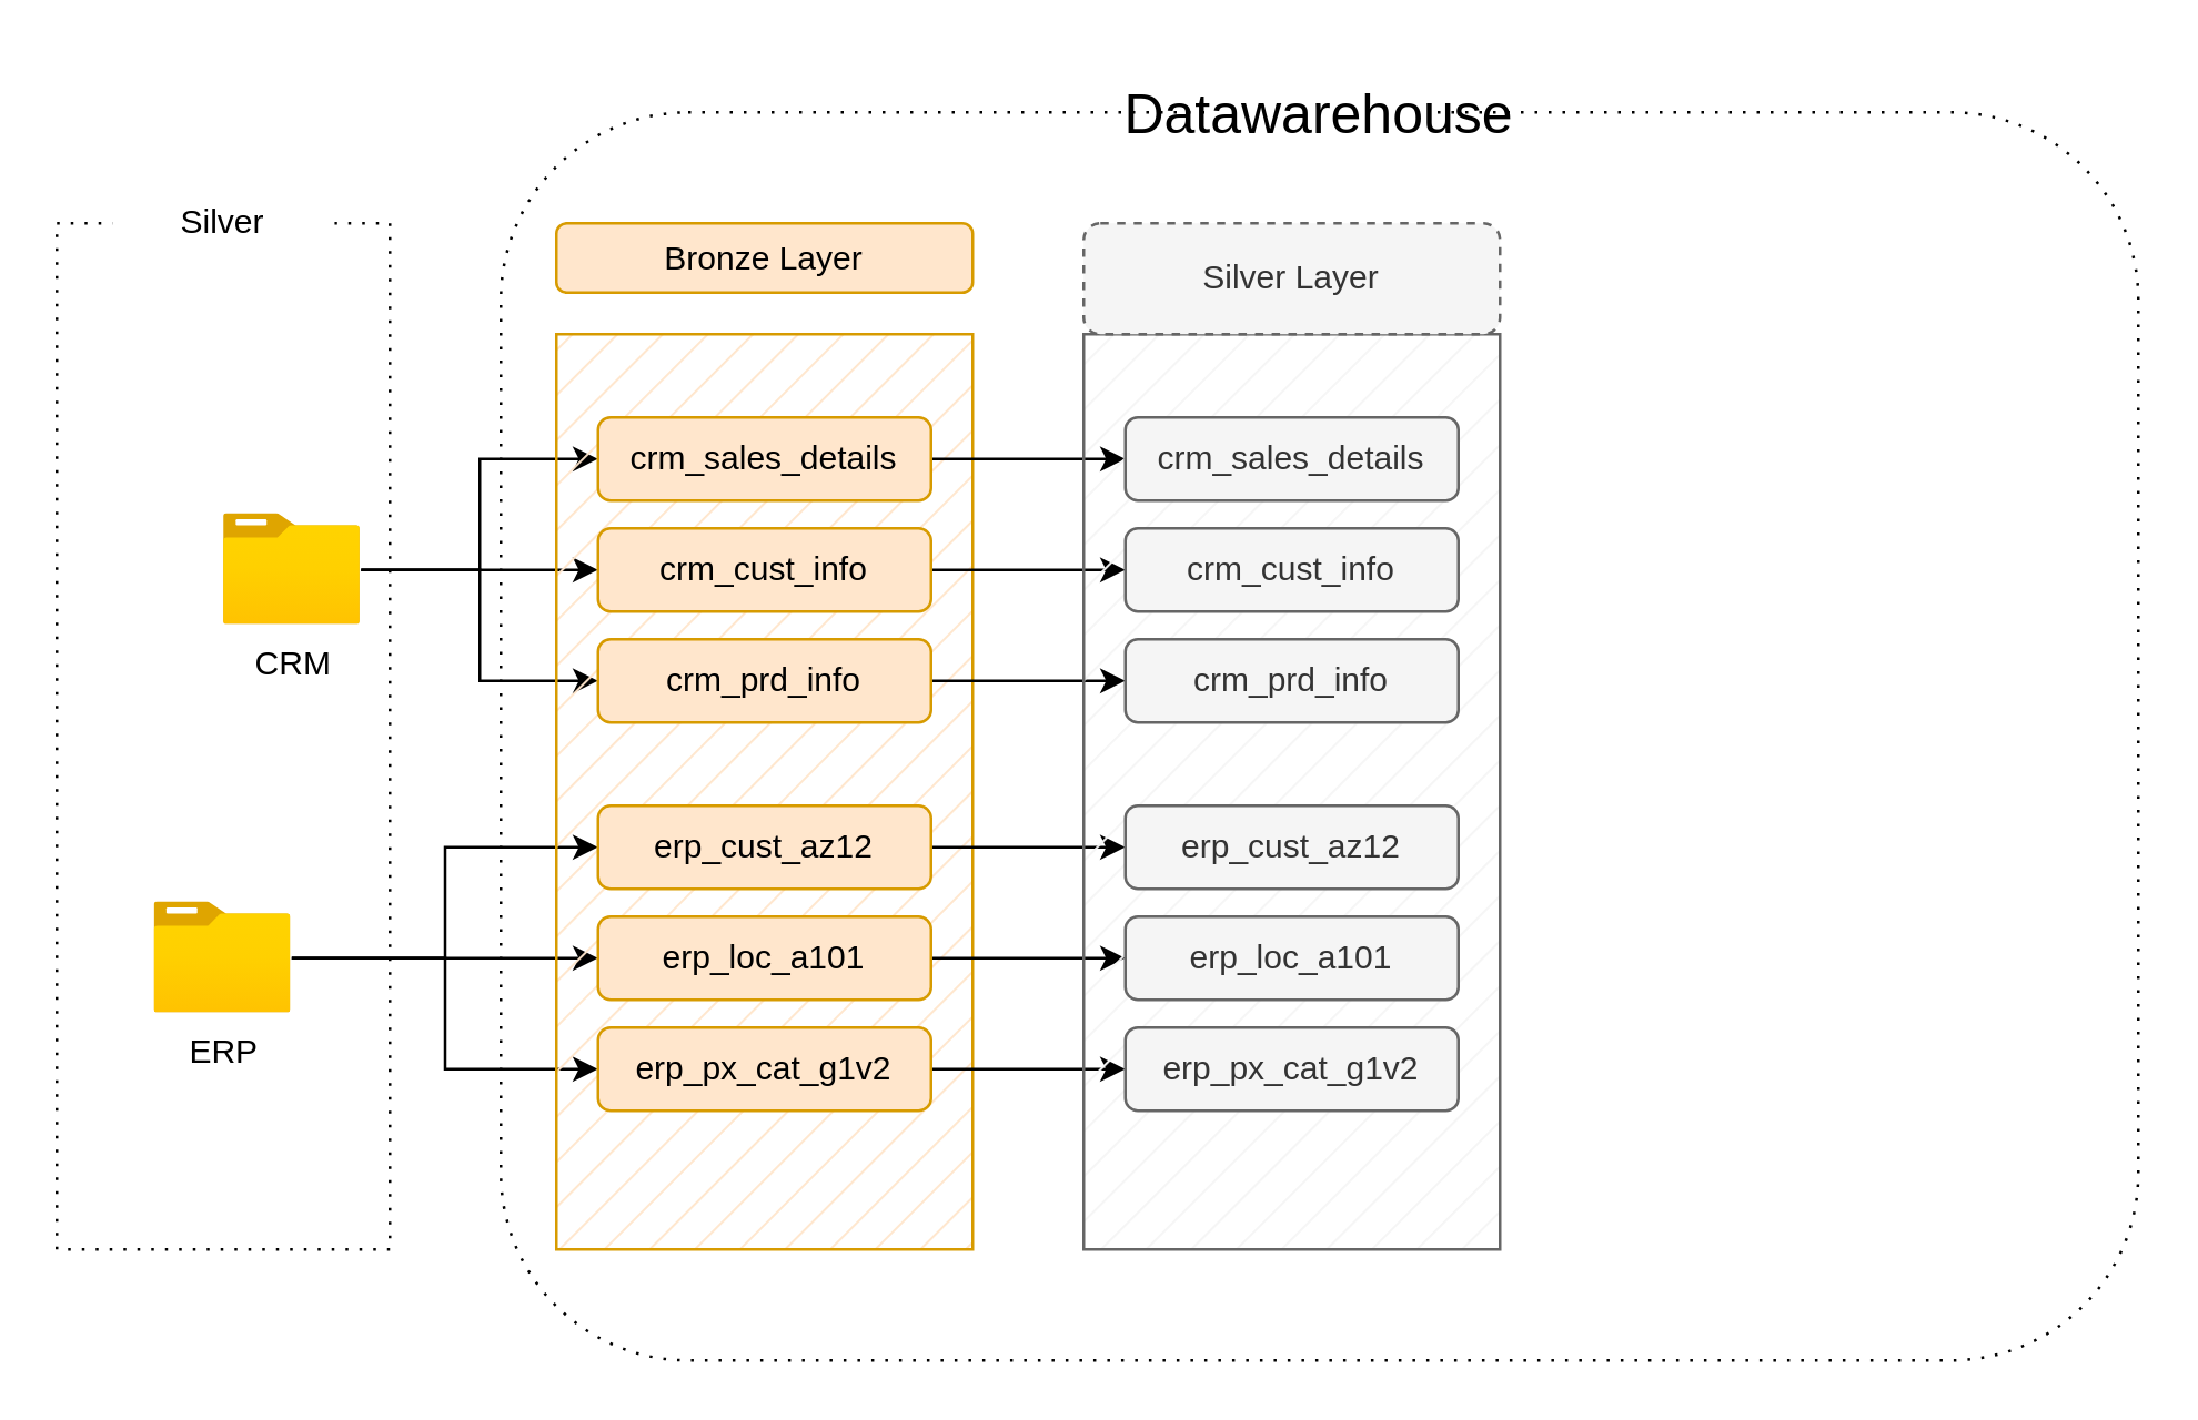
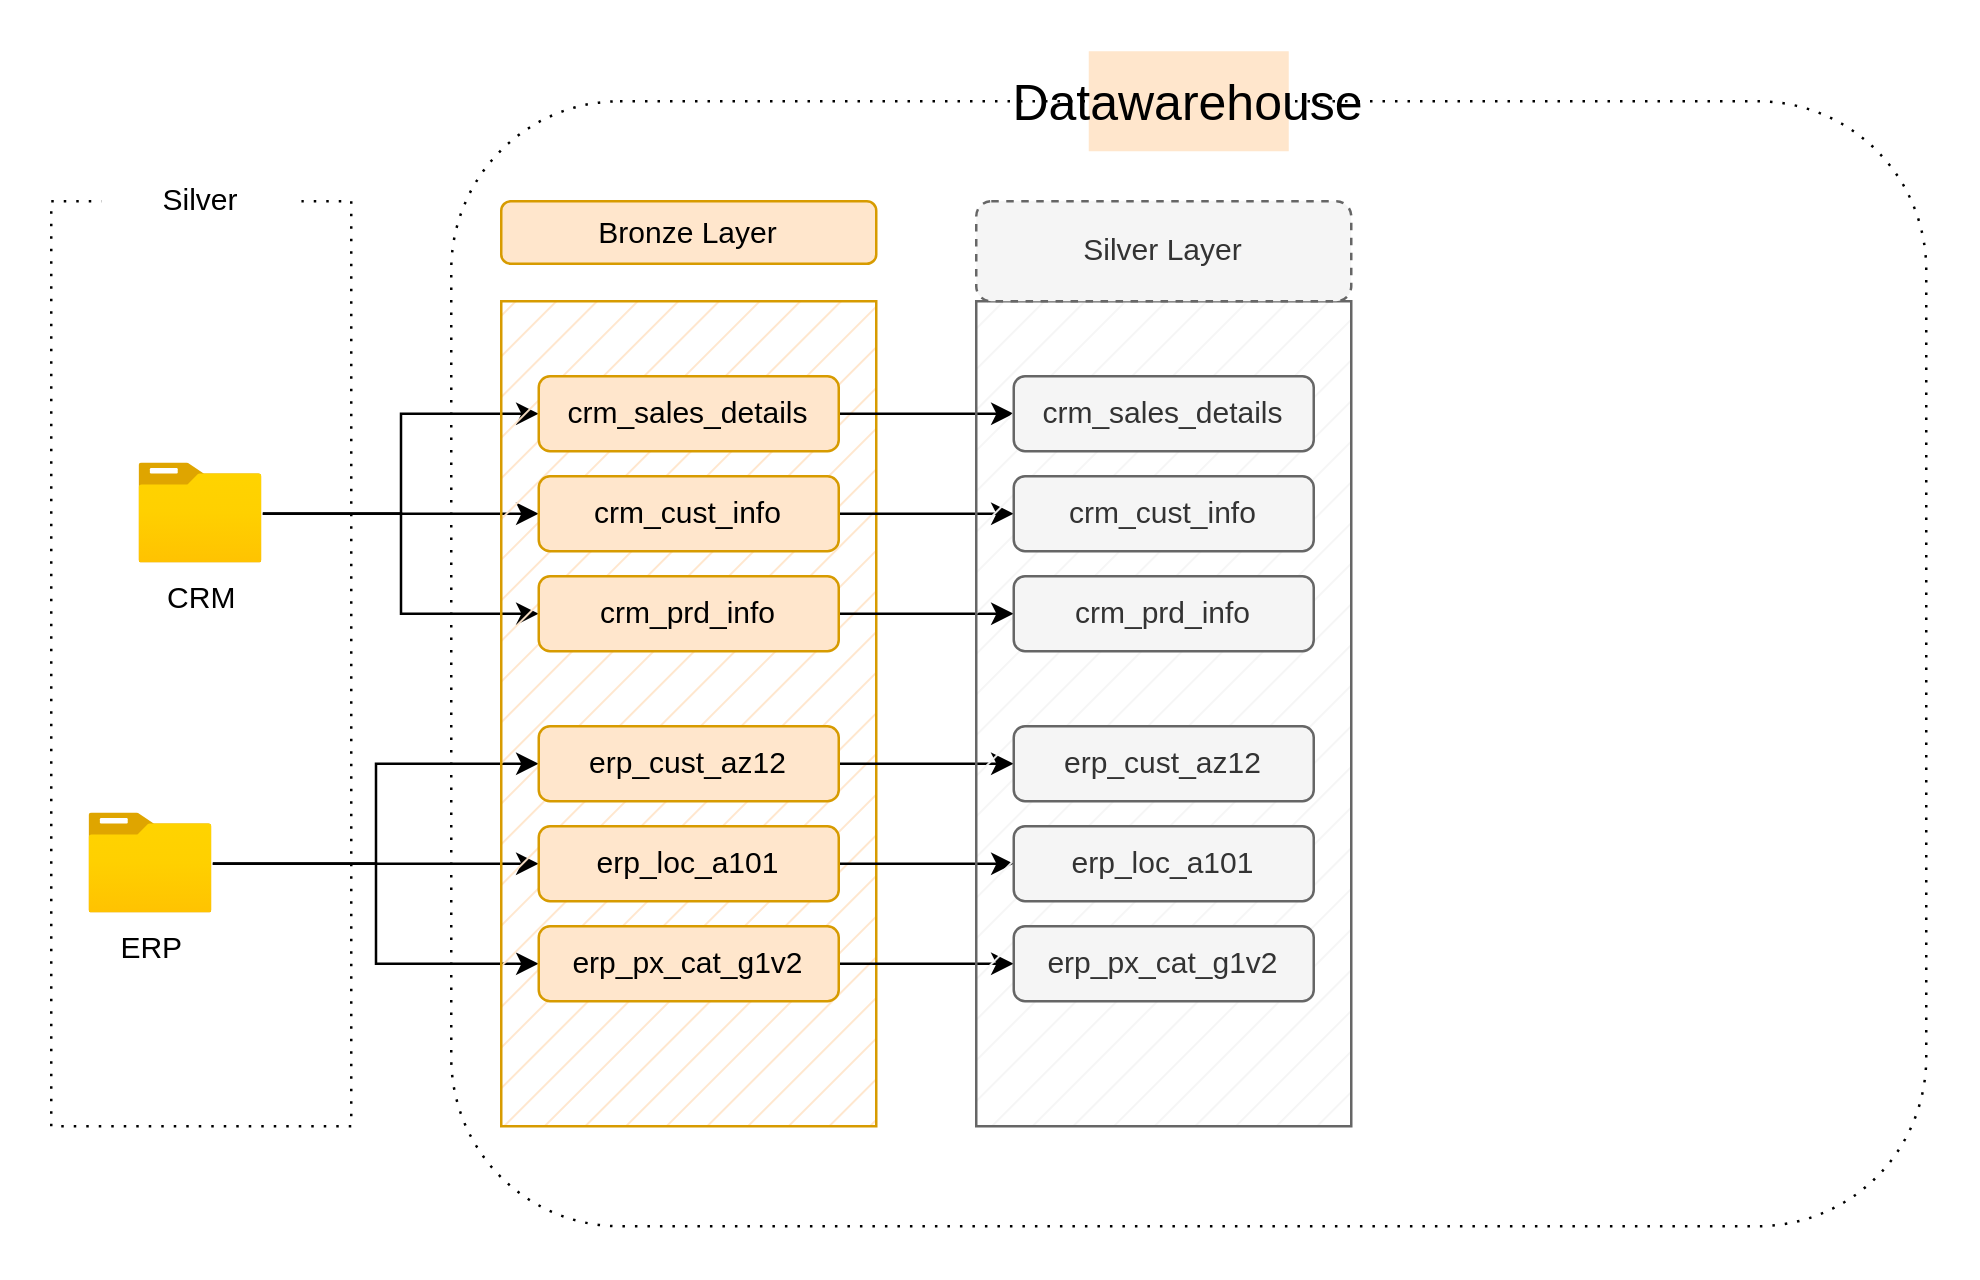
- <mxCell id="35" value="&lt;font style=&quot;font-size: 20px;&quot;&gt;Datawarehouse&lt;/font&gt;" style="rounded=0;whiteSpace=wrap;html=1;strokeColor=none;" vertex="1" parent="1"><mxGeometry x="435" y="20" width="80" height="40" as="geometry" /></mxCell>
+ <mxCell id="35" value="&lt;font style=&quot;font-size: 20px;&quot;&gt;Datawarehouse&lt;/font&gt;" style="rounded=0;whiteSpace=wrap;html=1;strokeColor=none;fillColor=#ffe6cc;" vertex="1" parent="1"><mxGeometry x="435" y="20" width="80" height="40" as="geometry" /></mxCell>
- <mxCell id="7" value="CRM&lt;div&gt;&lt;br&gt;&lt;/div&gt;" style="image;aspect=fixed;html=1;points=[];align=center;fontSize=12;image=img/lib/azure2/general/Folder_Blank.svg;" parent="1" vertex="1"><mxGeometry x="80.35" y="185" width="49.29" height="40" as="geometry" /></mxCell>
+ <mxCell id="7" value="CRM&lt;div&gt;&lt;br&gt;&lt;/div&gt;" style="image;aspect=fixed;html=1;points=[];align=center;fontSize=12;image=img/lib/azure2/general/Folder_Blank.svg;" parent="1" vertex="1"><mxGeometry x="55.35" y="185" width="49.29" height="40" as="geometry" /></mxCell>
- <mxCell id="11" value="ERP" style="image;aspect=fixed;html=1;points=[];align=center;fontSize=12;image=img/lib/azure2/general/Folder_Blank.svg;" parent="1" vertex="1"><mxGeometry x="55.35" y="325" width="49.29" height="40" as="geometry" /></mxCell>
+ <mxCell id="11" value="ERP" style="image;aspect=fixed;html=1;points=[];align=center;fontSize=12;image=img/lib/azure2/general/Folder_Blank.svg;" parent="1" vertex="1"><mxGeometry x="35.35" y="325" width="49.29" height="40" as="geometry" /></mxCell>
